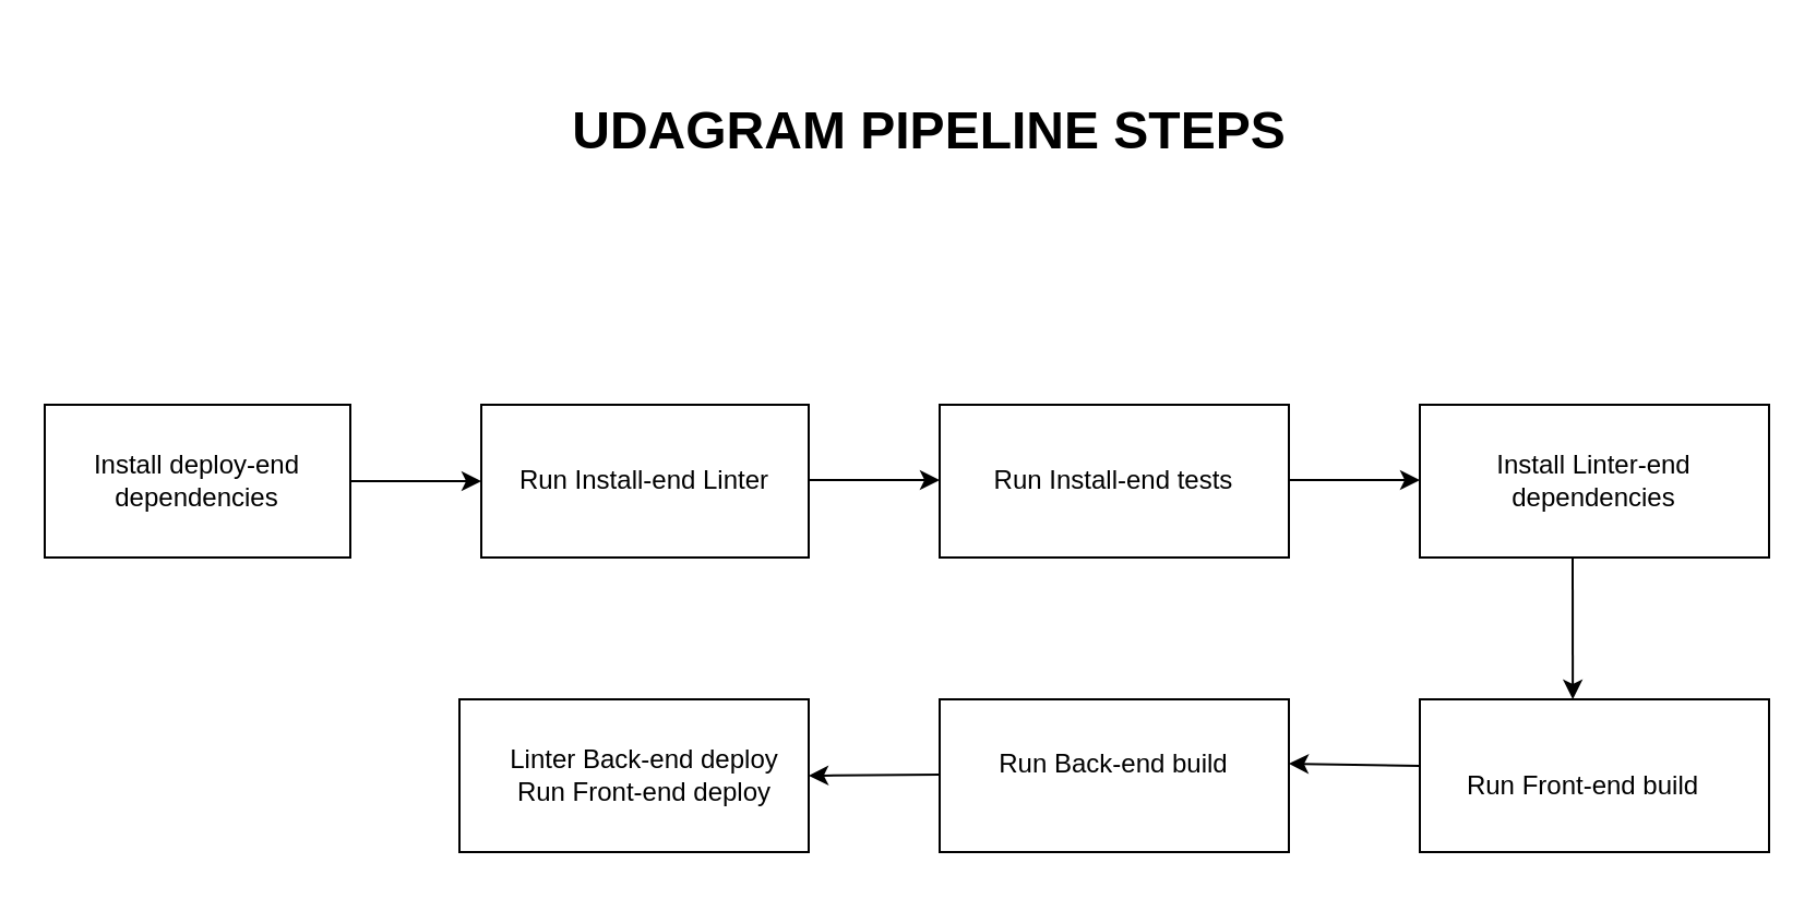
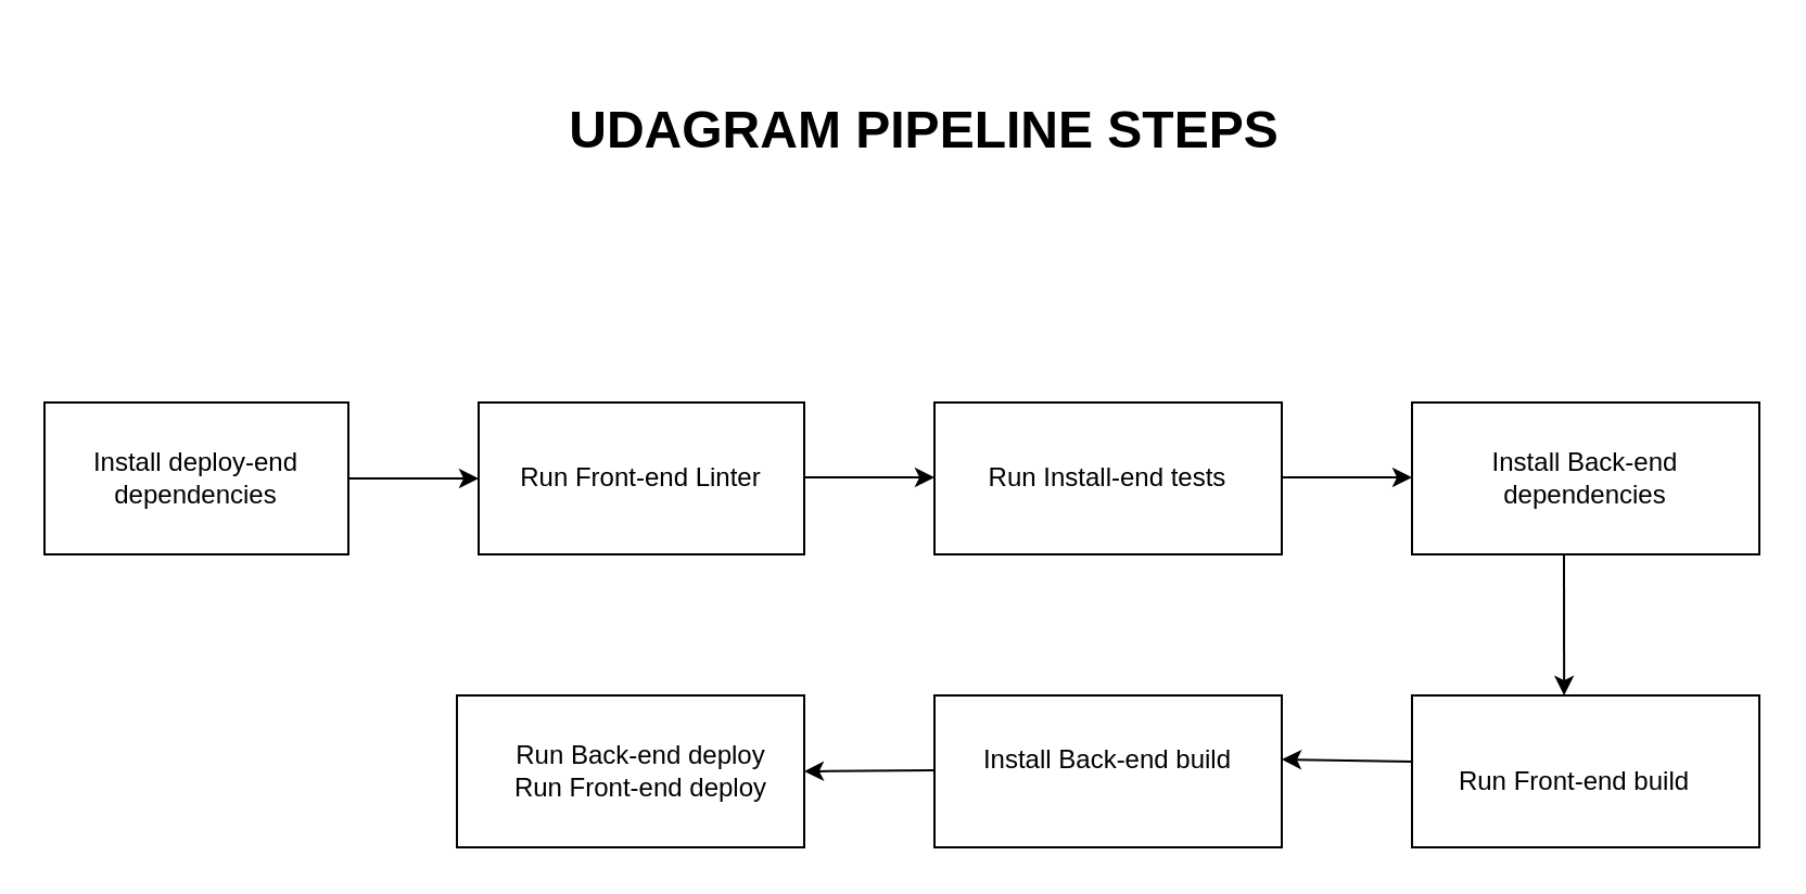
- <mxCell id="6" value="Run Install-end Linter" style="text;html=1;strokeColor=none;fillColor=none;align=center;verticalAlign=middle;whiteSpace=wrap;rounded=0;" parent="1" vertex="1"><mxGeometry x="230" y="195" width="130" height="50" as="geometry" /></mxCell>
+ <mxCell id="6" value="Run Front-end Linter" style="text;html=1;strokeColor=none;fillColor=none;align=center;verticalAlign=middle;whiteSpace=wrap;rounded=0;" parent="1" vertex="1"><mxGeometry x="230" y="195" width="130" height="50" as="geometry" /></mxCell>
- <mxCell id="10" value="Install Linter-end dependencies" style="text;html=1;strokeColor=none;fillColor=none;align=center;verticalAlign=middle;whiteSpace=wrap;rounded=0;" parent="1" vertex="1"><mxGeometry x="660" y="195" width="140" height="50" as="geometry" /></mxCell>
+ <mxCell id="10" value="Install Back-end dependencies" style="text;html=1;strokeColor=none;fillColor=none;align=center;verticalAlign=middle;whiteSpace=wrap;rounded=0;" parent="1" vertex="1"><mxGeometry x="660" y="195" width="140" height="50" as="geometry" /></mxCell>
- <mxCell id="14" value="Run Back-end build" style="text;html=1;strokeColor=none;fillColor=none;align=center;verticalAlign=middle;whiteSpace=wrap;rounded=0;" parent="1" vertex="1"><mxGeometry x="440" y="325" width="140" height="50" as="geometry" /></mxCell>
+ <mxCell id="14" value="Install Back-end build" style="text;html=1;strokeColor=none;fillColor=none;align=center;verticalAlign=middle;whiteSpace=wrap;rounded=0;" parent="1" vertex="1"><mxGeometry x="440" y="325" width="140" height="50" as="geometry" /></mxCell>
- <mxCell id="15" value="Linter Back-end deploy&lt;br&gt;Run Front-end deploy" style="text;html=1;strokeColor=none;fillColor=none;align=center;verticalAlign=middle;whiteSpace=wrap;rounded=0;" parent="1" vertex="1"><mxGeometry x="230" y="335" width="130" height="40" as="geometry" /></mxCell>
+ <mxCell id="15" value="Run Back-end deploy&lt;br&gt;Run Front-end deploy" style="text;html=1;strokeColor=none;fillColor=none;align=center;verticalAlign=middle;whiteSpace=wrap;rounded=0;" parent="1" vertex="1"><mxGeometry x="230" y="335" width="130" height="40" as="geometry" /></mxCell>
